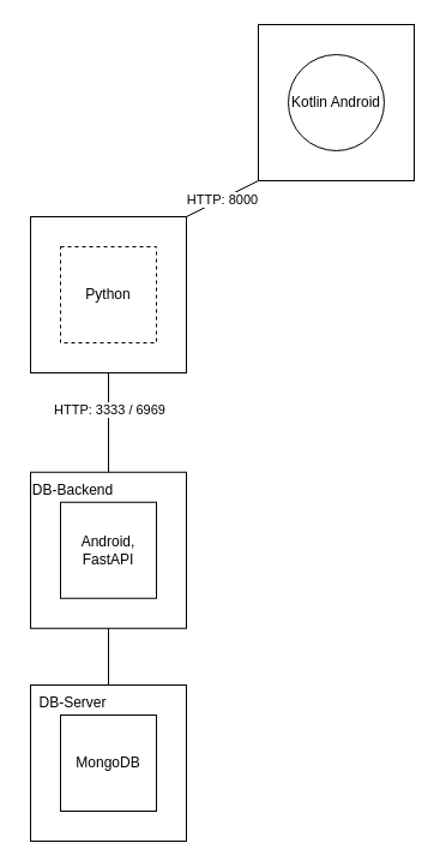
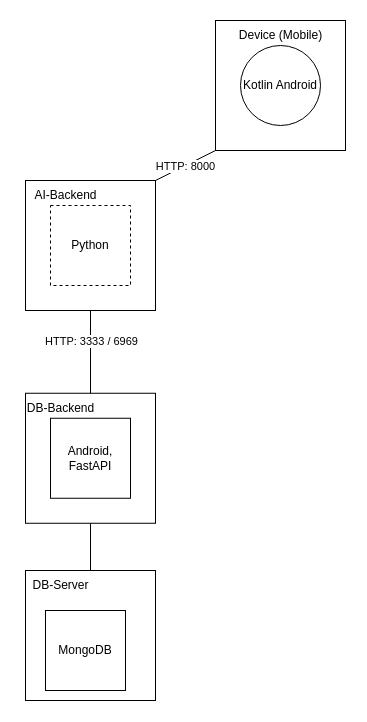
+ <mxCell id="6" value="Device (Mobile)" style="text;html=1;align=center;verticalAlign=middle;resizable=0;points=[];autosize=1;strokeColor=none;fillColor=none;" parent="1" vertex="1"><mxGeometry x="230" y="25" width="100" height="20" as="geometry" /></mxCell>
+ <mxCell id="3" value="AI-Backend" style="text;html=1;align=center;verticalAlign=middle;resizable=0;points=[];autosize=1;strokeColor=none;fillColor=none;" parent="1" vertex="1"><mxGeometry x="25" y="185" width="80" height="20" as="geometry" /></mxCell>
- <mxCell id="17" value="MongoDB" style="whiteSpace=wrap;html=1;aspect=fixed;" parent="1" vertex="1"><mxGeometry x="50" y="595" width="80" height="80" as="geometry" /></mxCell>
+ <mxCell id="17" value="MongoDB" style="whiteSpace=wrap;html=1;aspect=fixed;" parent="1" vertex="1"><mxGeometry x="45" y="610" width="80" height="80" as="geometry" /></mxCell>
